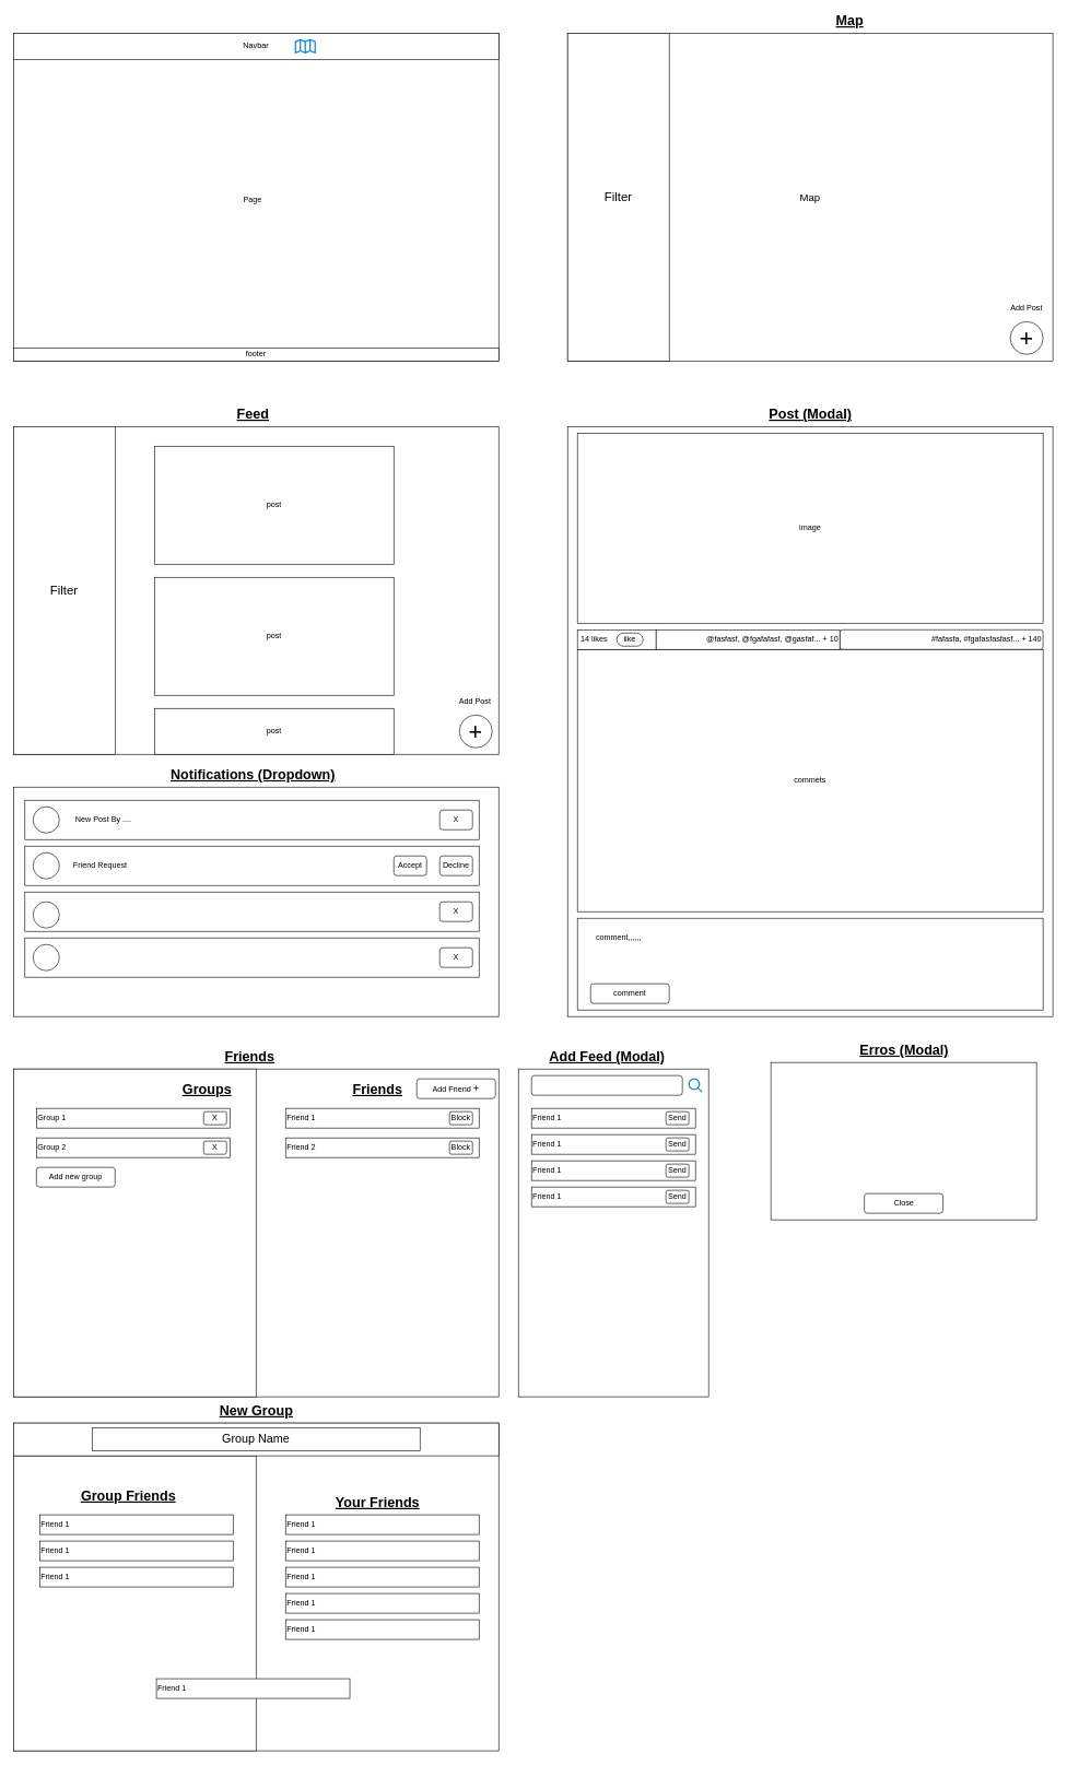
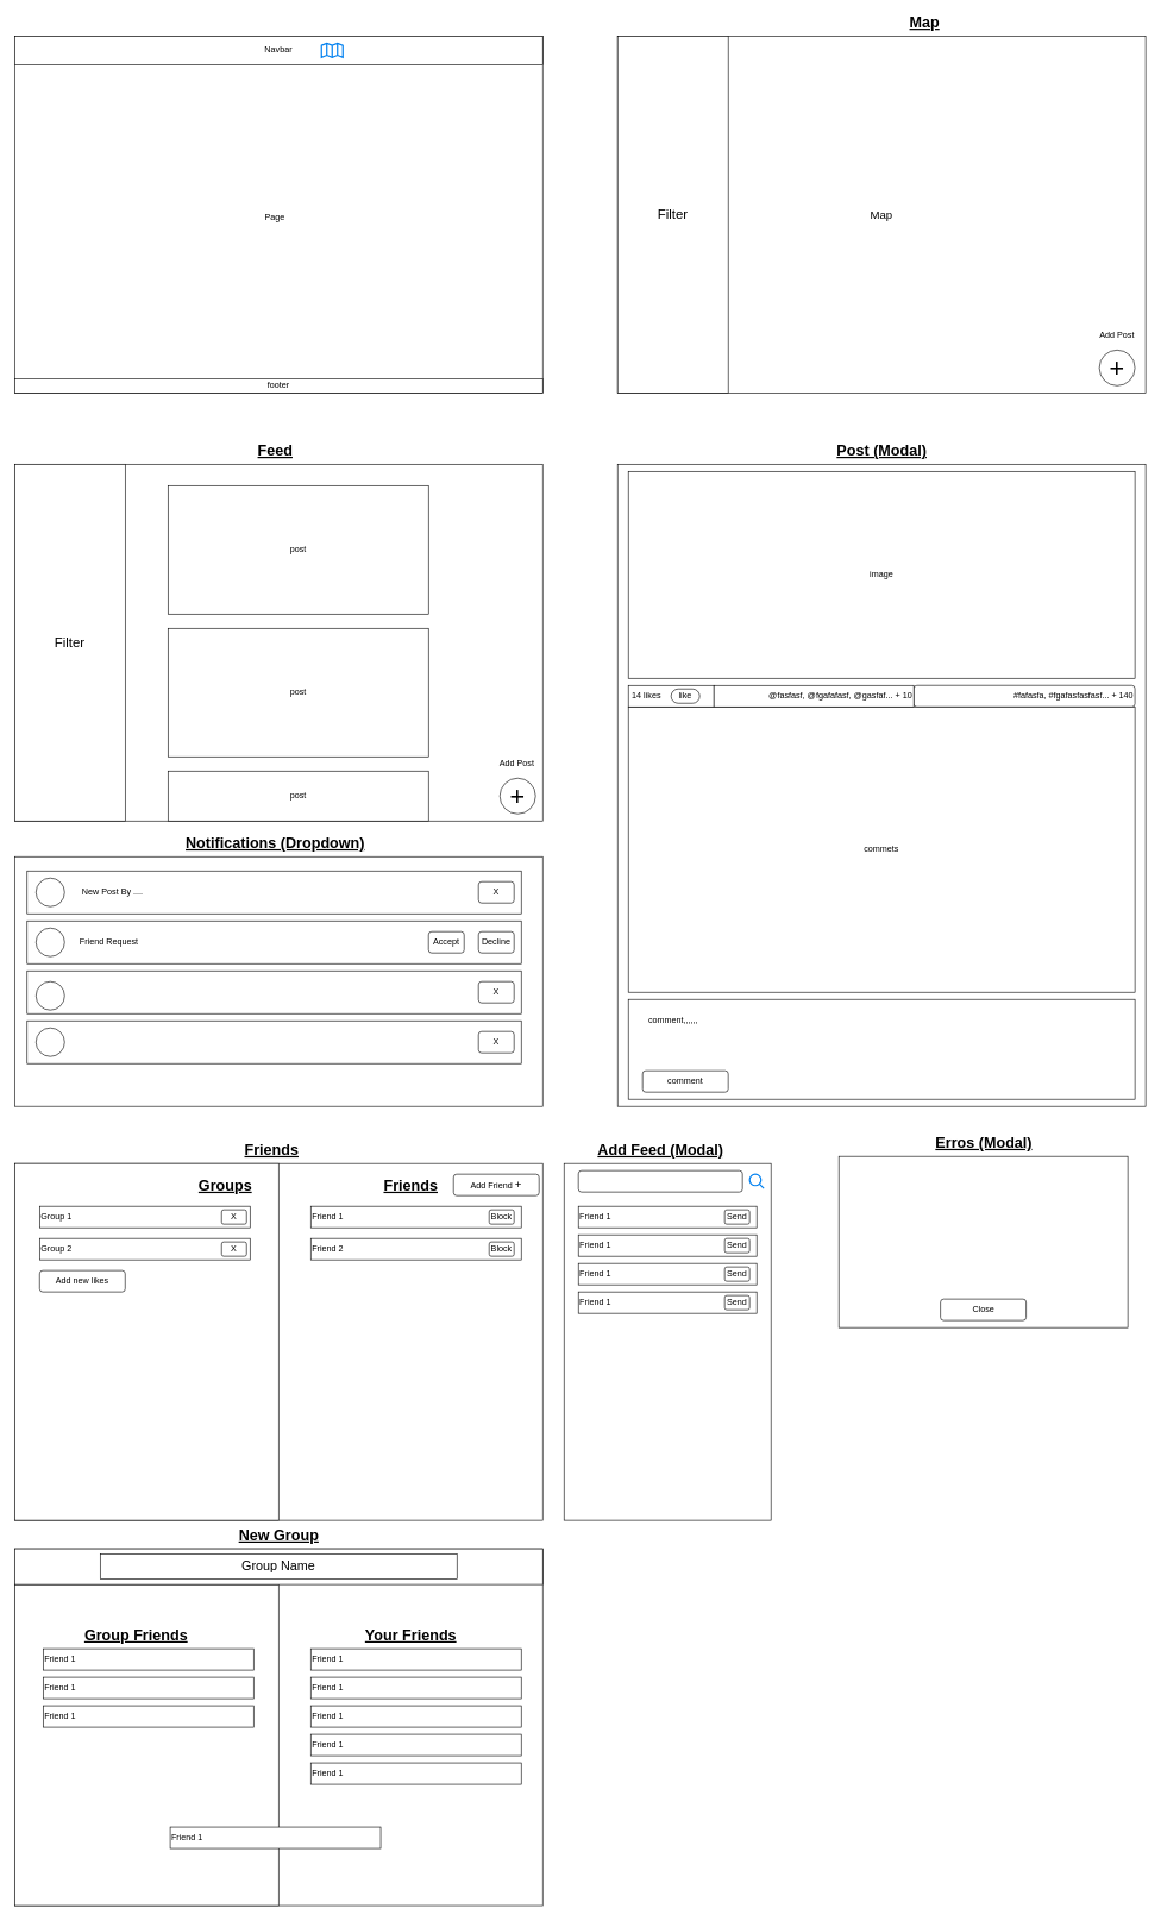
- <mxCell id="73" value="Add new group" style="rounded=1;whiteSpace=wrap;html=1;" vertex="1" parent="1"><mxGeometry x="55" y="1780" width="120" height="30" as="geometry" /></mxCell>
+ <mxCell id="73" value="Add new likes" style="rounded=1;whiteSpace=wrap;html=1;" vertex="1" parent="1"><mxGeometry x="55" y="1780" width="120" height="30" as="geometry" /></mxCell>
- <mxCell id="77" value="&lt;b style=&quot;font-size: 21px&quot;&gt;&lt;u&gt;Group Friends&lt;/u&gt;&lt;/b&gt;" style="text;html=1;align=center;verticalAlign=middle;resizable=0;points=[];autosize=1;" vertex="1" parent="1"><mxGeometry x="115" y="2270" width="160" height="20" as="geometry" /></mxCell>
+ <mxCell id="77" value="&lt;b style=&quot;font-size: 21px&quot;&gt;&lt;u&gt;Group Friends&lt;/u&gt;&lt;/b&gt;" style="text;html=1;align=center;verticalAlign=middle;resizable=0;points=[];autosize=1;" vertex="1" parent="1"><mxGeometry x="110" y="2280" width="160" height="20" as="geometry" /></mxCell>
